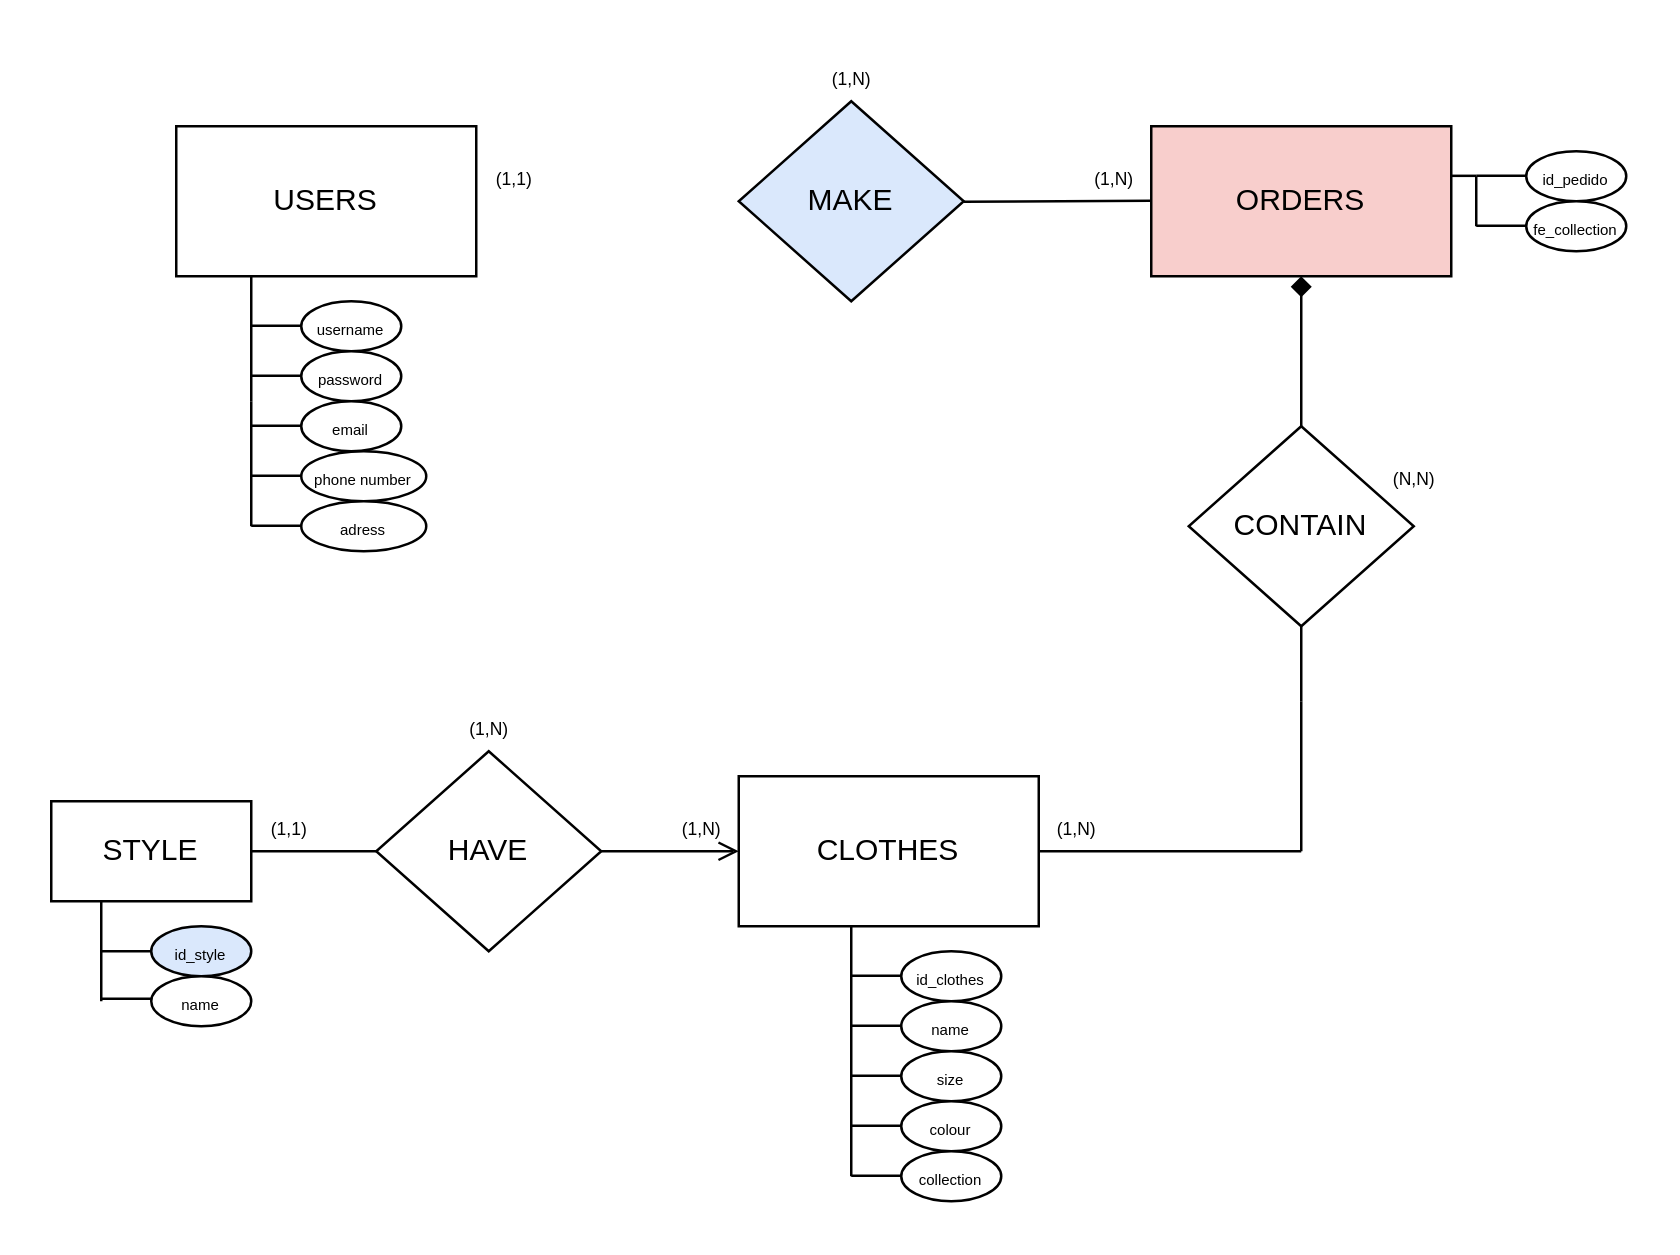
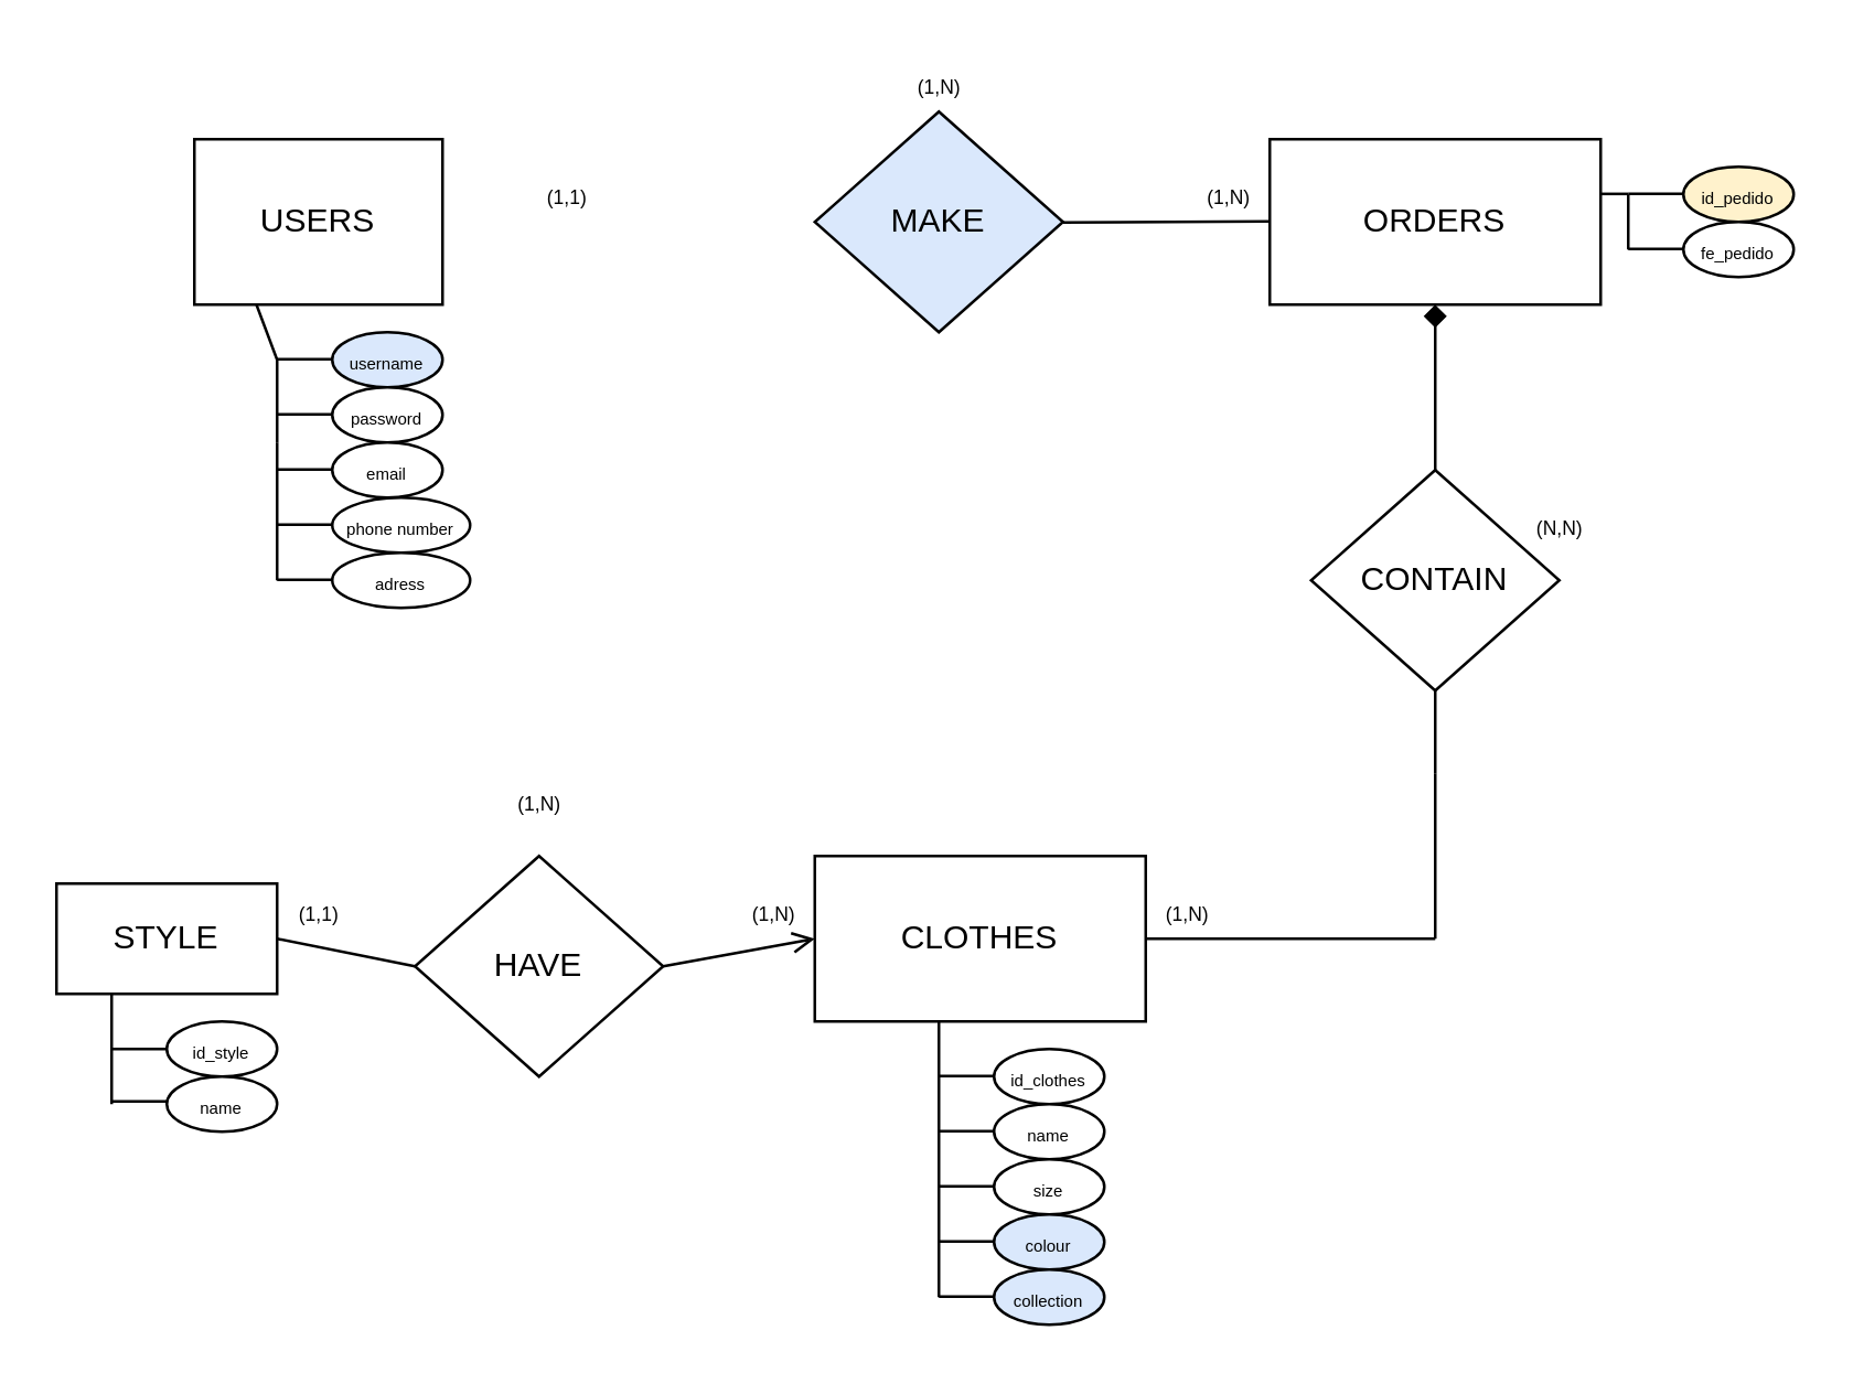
- <mxCell id="37" value="&lt;font style=&quot;font-size: 6px;&quot;&gt;id_pedido&lt;/font&gt;" style="ellipse;whiteSpace=wrap;html=1;" parent="1" vertex="1"><mxGeometry x="610" y="60" width="40" height="20" as="geometry" /></mxCell>
+ <mxCell id="37" value="&lt;font style=&quot;font-size: 6px;&quot;&gt;id_pedido&lt;/font&gt;" style="ellipse;whiteSpace=wrap;html=1;fillColor=#fff2cc;" parent="1" vertex="1"><mxGeometry x="610" y="60" width="40" height="20" as="geometry" /></mxCell>
- <mxCell id="2" value="USERS" style="rounded=0;whiteSpace=wrap;html=1;" parent="1" vertex="1"><mxGeometry x="70" y="50" width="120" height="60" as="geometry" /></mxCell>
+ <mxCell id="2" value="USERS" style="rounded=0;whiteSpace=wrap;html=1;" parent="1" vertex="1"><mxGeometry x="70" y="50" width="90" height="60" as="geometry" /></mxCell>
- <mxCell id="4" value="ORDERS" style="rounded=0;whiteSpace=wrap;html=1;fillColor=#f8cecc;" parent="1" vertex="1"><mxGeometry x="460" y="50" width="120" height="60" as="geometry" /></mxCell>
+ <mxCell id="4" value="ORDERS" style="rounded=0;whiteSpace=wrap;html=1;" parent="1" vertex="1"><mxGeometry x="460" y="50" width="120" height="60" as="geometry" /></mxCell>
- <mxCell id="38" value="&lt;font style=&quot;font-size: 6px;&quot;&gt;fe_collection&lt;/font&gt;" style="ellipse;whiteSpace=wrap;html=1;" parent="1" vertex="1"><mxGeometry x="610" y="80" width="40" height="20" as="geometry" /></mxCell>
+ <mxCell id="38" value="&lt;font style=&quot;font-size: 6px;&quot;&gt;fe_pedido&lt;/font&gt;" style="ellipse;whiteSpace=wrap;html=1;" parent="1" vertex="1"><mxGeometry x="610" y="80" width="40" height="20" as="geometry" /></mxCell>
- <mxCell id="25" value="&lt;font style=&quot;font-size: 6px;&quot;&gt;username&lt;/font&gt;" style="ellipse;whiteSpace=wrap;html=1;" parent="1" vertex="1"><mxGeometry x="120" y="120" width="40" height="20" as="geometry" /></mxCell>
+ <mxCell id="25" value="&lt;font style=&quot;font-size: 6px;&quot;&gt;username&lt;/font&gt;" style="ellipse;whiteSpace=wrap;html=1;fillColor=#dae8fc;" parent="1" vertex="1"><mxGeometry x="120" y="120" width="40" height="20" as="geometry" /></mxCell>
- <mxCell id="11" value="HAVE" style="rhombus;whiteSpace=wrap;html=1;" parent="1" vertex="1"><mxGeometry x="150" y="300" width="90" height="80" as="geometry" /></mxCell>
+ <mxCell id="11" value="HAVE" style="rhombus;whiteSpace=wrap;html=1;" parent="1" vertex="1"><mxGeometry x="150" y="310" width="90" height="80" as="geometry" /></mxCell>
- <mxCell id="52" value="&lt;font style=&quot;font-size: 6px;&quot;&gt;id_style&lt;/font&gt;" style="ellipse;whiteSpace=wrap;html=1;fillColor=#dae8fc;" parent="1" vertex="1"><mxGeometry x="60" y="370" width="40" height="20" as="geometry" /></mxCell>
+ <mxCell id="52" value="&lt;font style=&quot;font-size: 6px;&quot;&gt;id_style&lt;/font&gt;" style="ellipse;whiteSpace=wrap;html=1;" parent="1" vertex="1"><mxGeometry x="60" y="370" width="40" height="20" as="geometry" /></mxCell>
- <mxCell id="48" value="&lt;font style=&quot;font-size: 6px;&quot;&gt;colour&lt;/font&gt;" style="ellipse;whiteSpace=wrap;html=1;" parent="1" vertex="1"><mxGeometry x="360" y="440" width="40" height="20" as="geometry" /></mxCell>
+ <mxCell id="48" value="&lt;font style=&quot;font-size: 6px;&quot;&gt;colour&lt;/font&gt;" style="ellipse;whiteSpace=wrap;html=1;fillColor=#dae8fc;" parent="1" vertex="1"><mxGeometry x="360" y="440" width="40" height="20" as="geometry" /></mxCell>
- <mxCell id="56" value="&lt;font style=&quot;font-size: 6px&quot;&gt;collection&lt;/font&gt;" style="ellipse;whiteSpace=wrap;html=1;" parent="1" vertex="1"><mxGeometry x="360" y="460" width="40" height="20" as="geometry" /></mxCell>
+ <mxCell id="56" value="&lt;font style=&quot;font-size: 6px&quot;&gt;collection&lt;/font&gt;" style="ellipse;whiteSpace=wrap;html=1;fillColor=#dae8fc;" parent="1" vertex="1"><mxGeometry x="360" y="460" width="40" height="20" as="geometry" /></mxCell>
